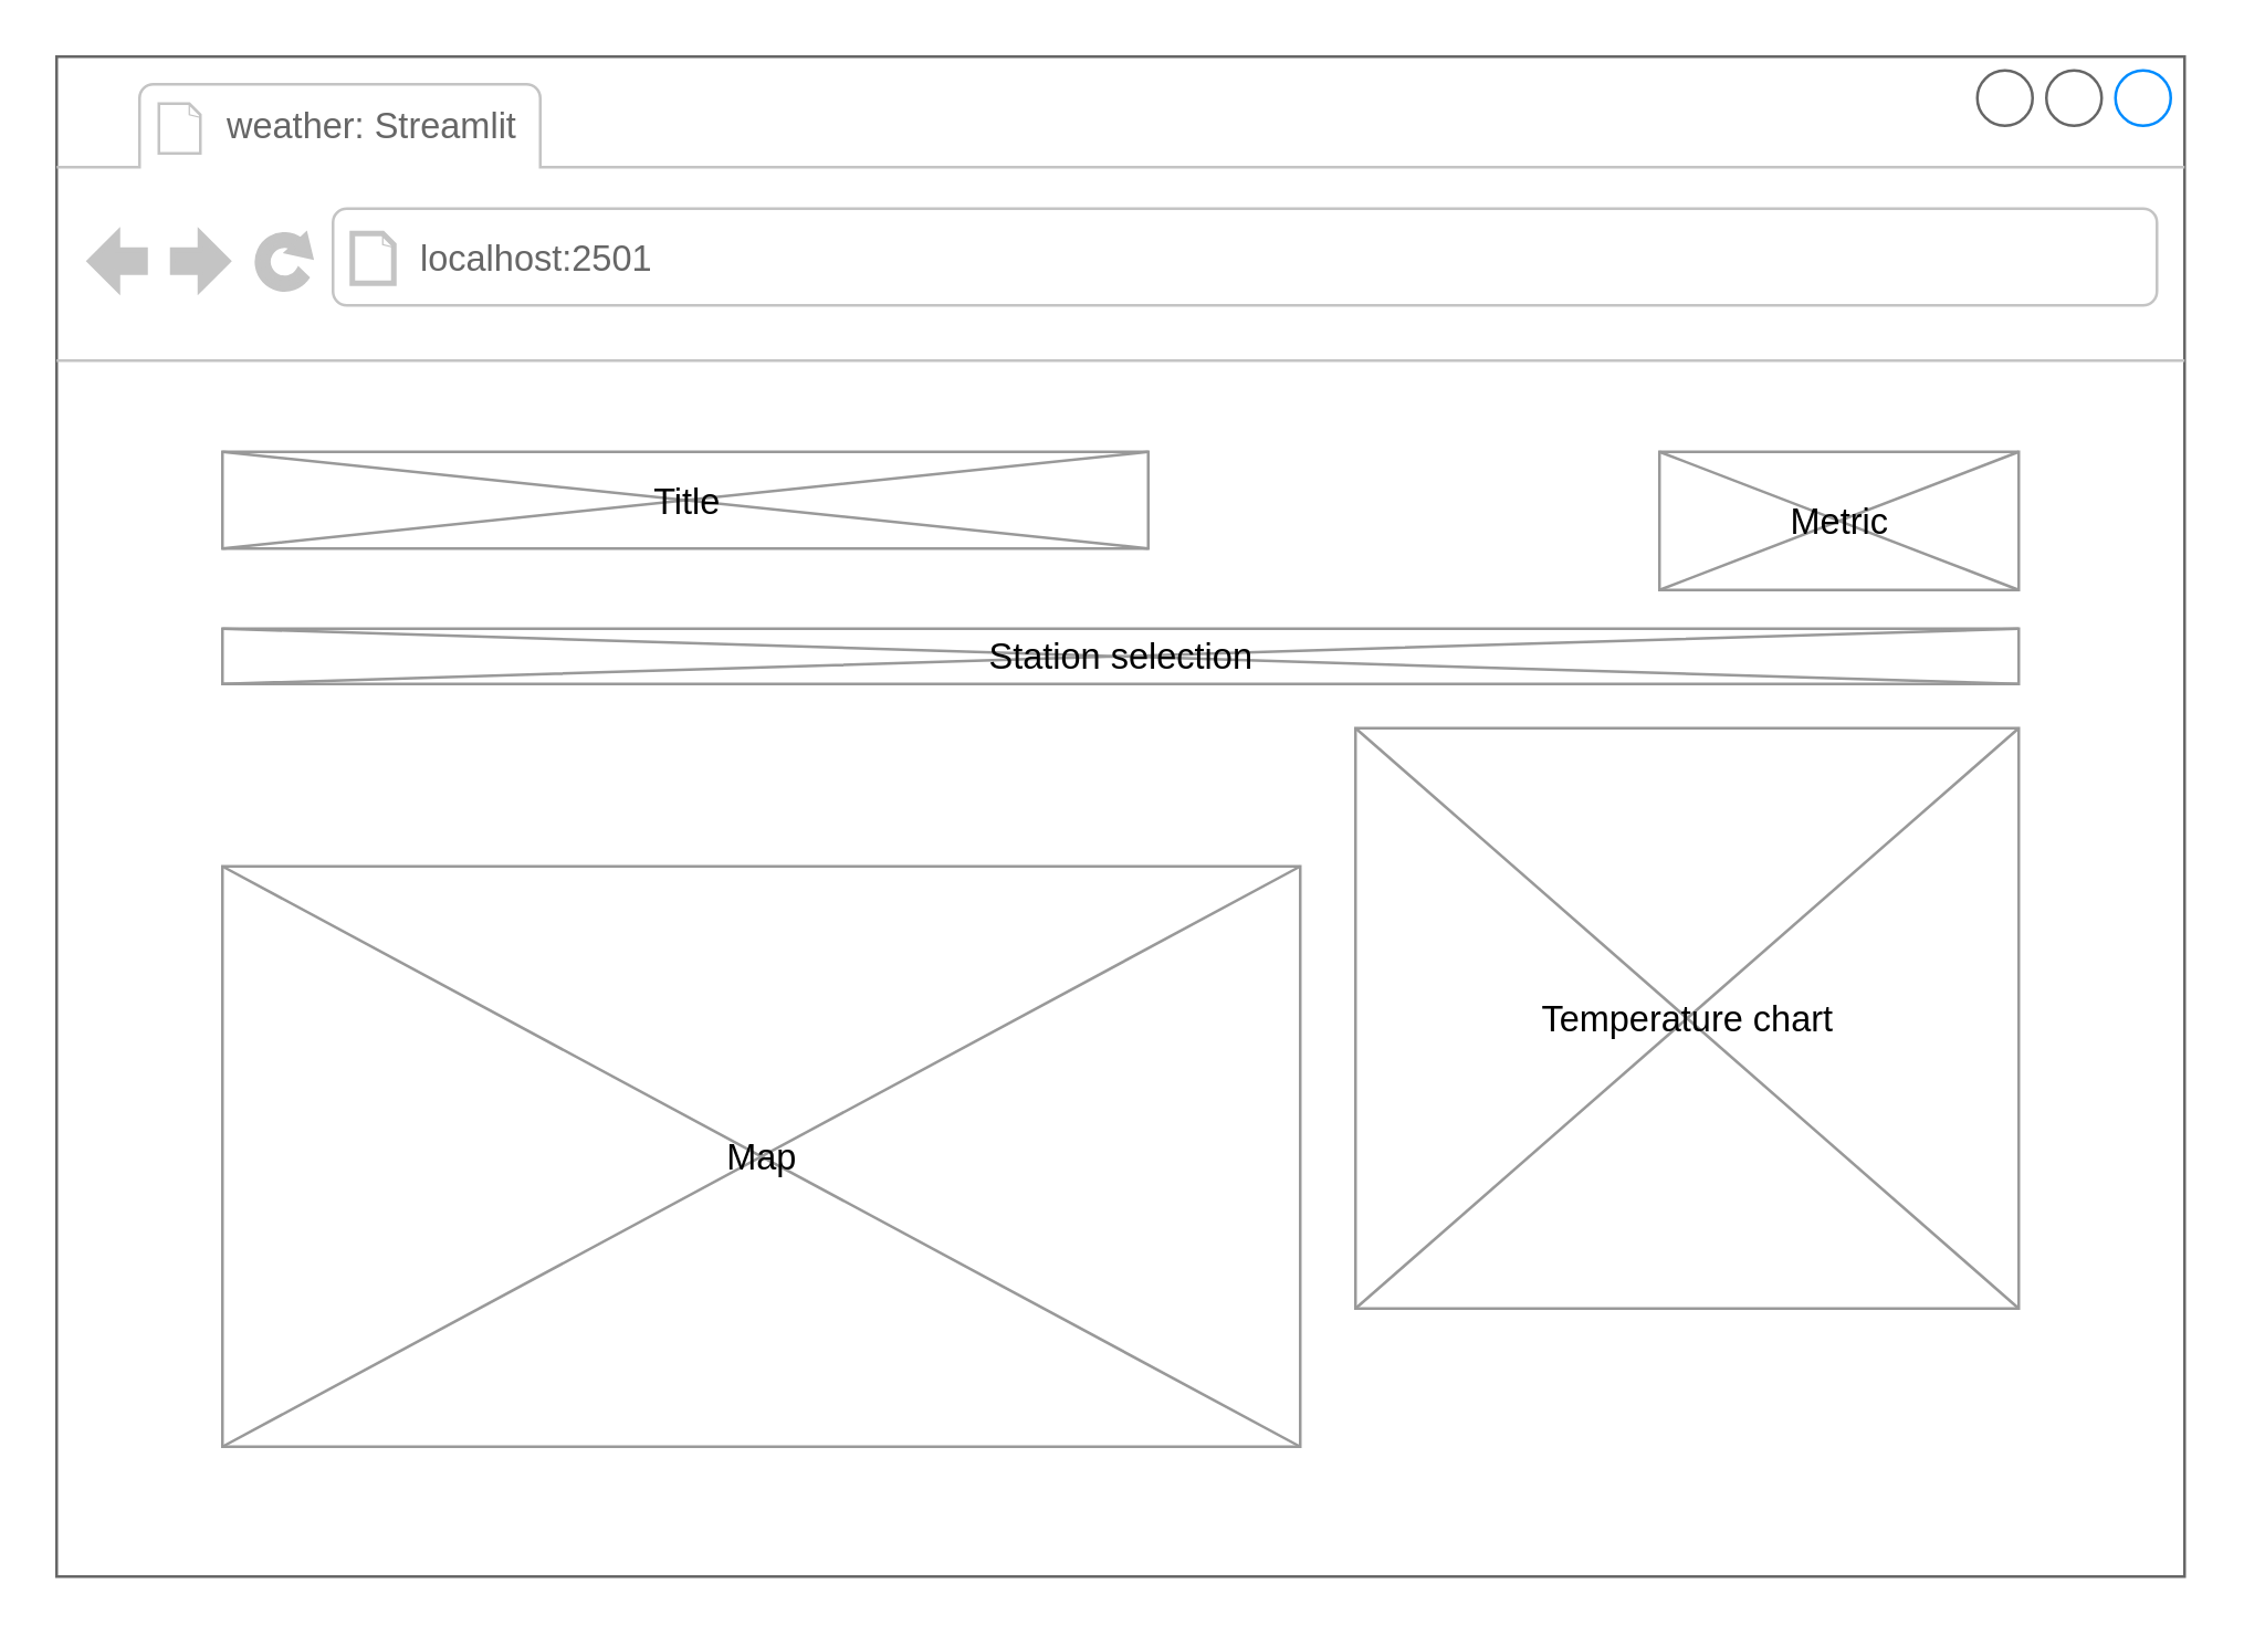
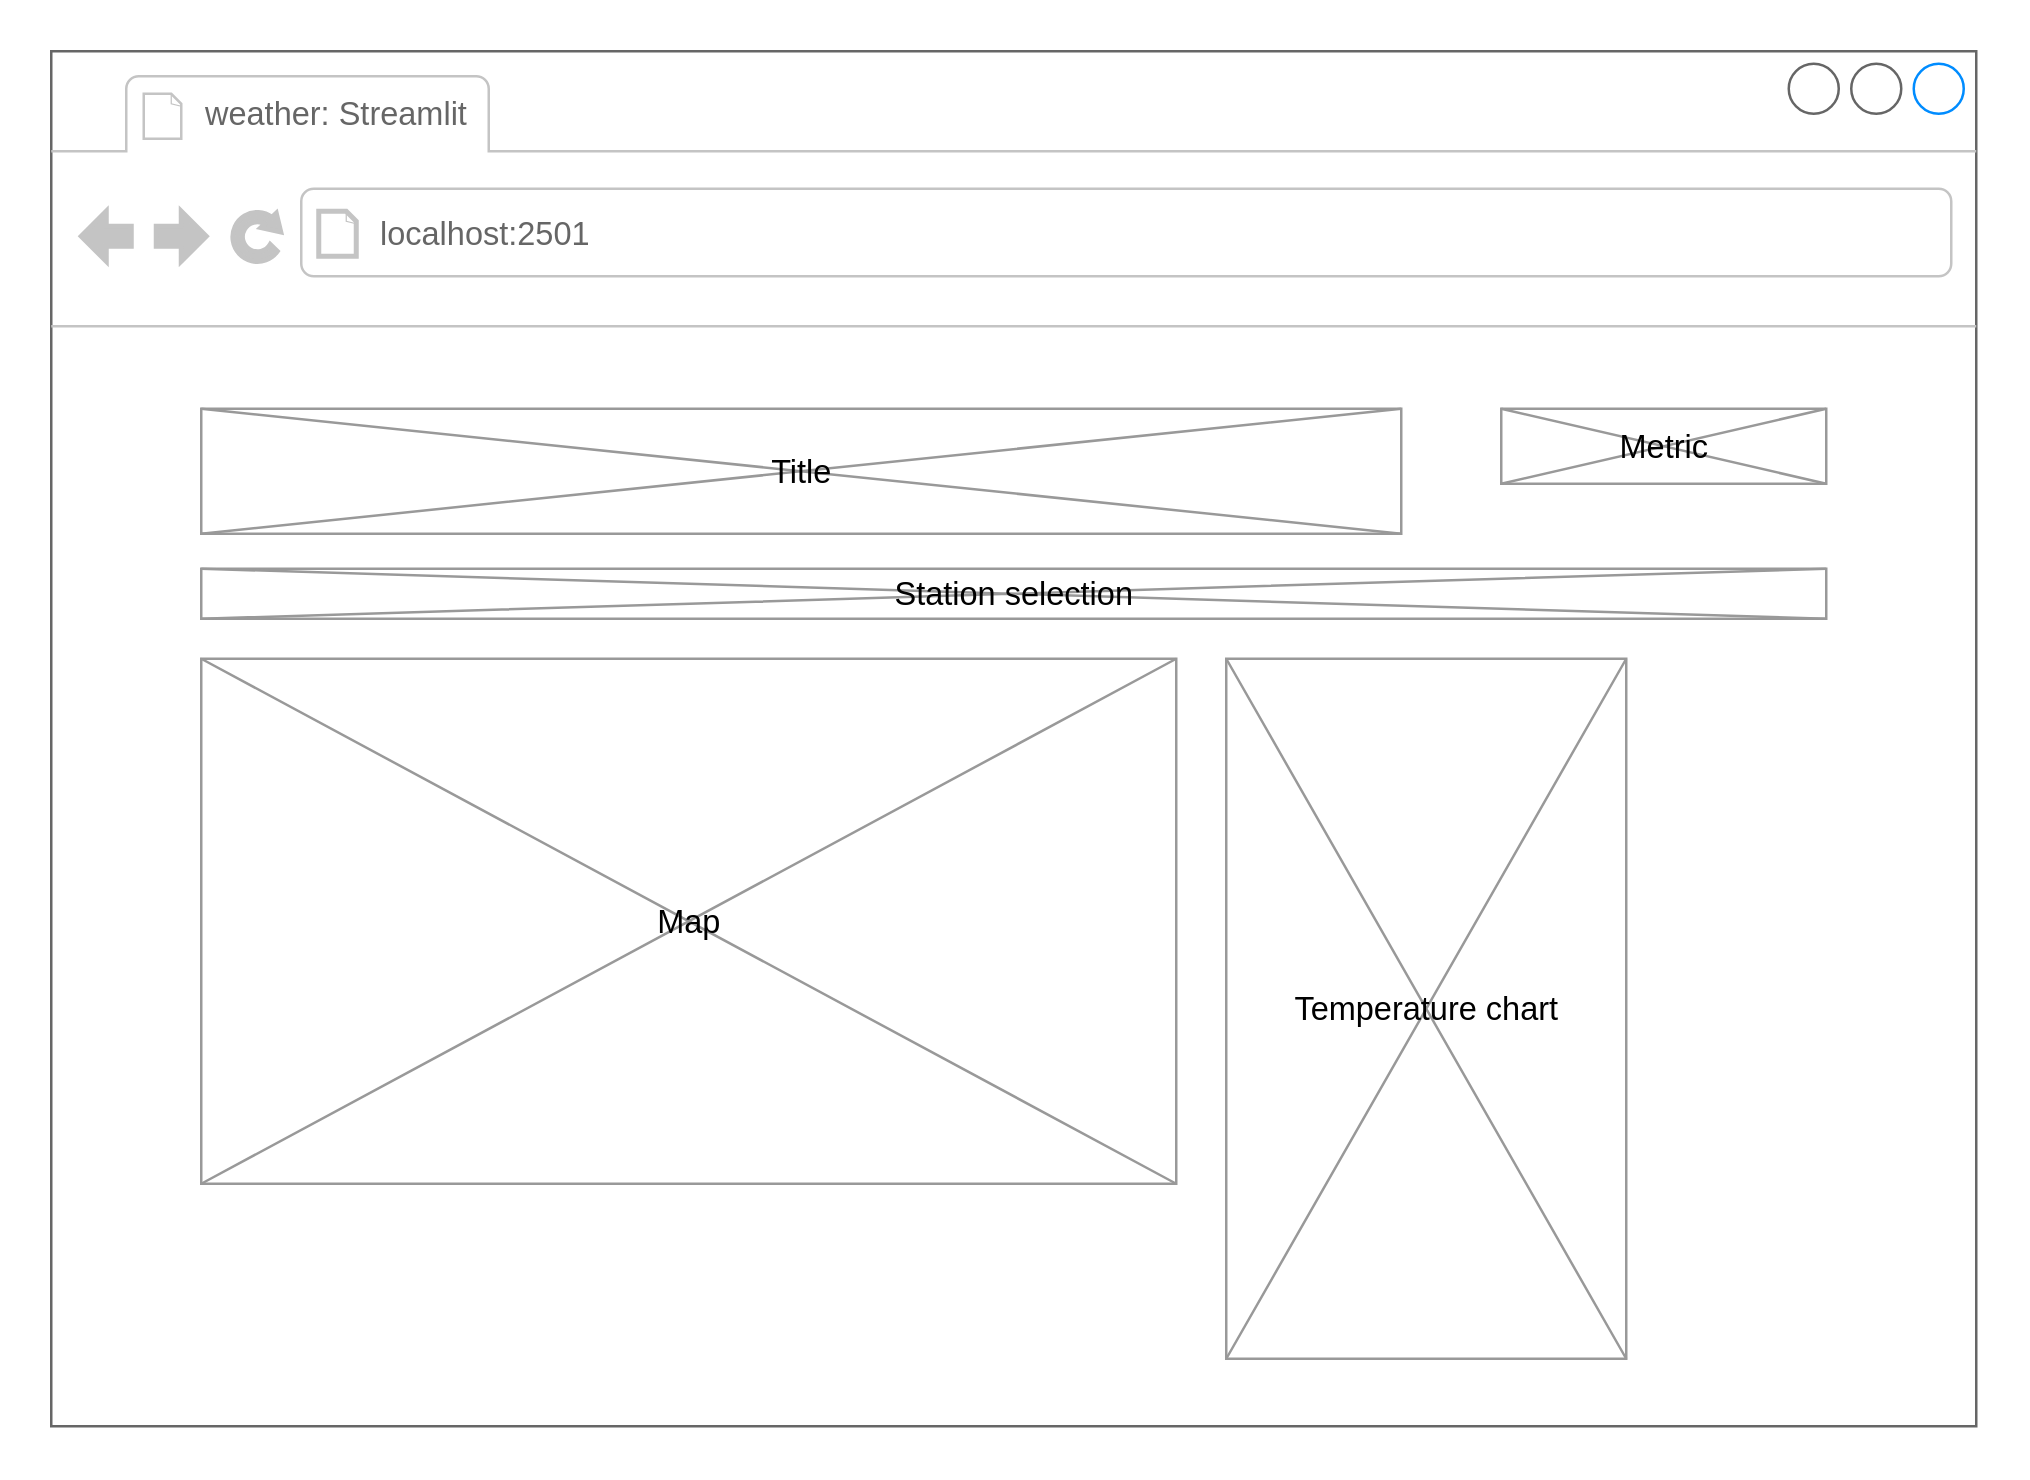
- <mxCell id="5" value="Title" style="verticalLabelPosition=middle;shadow=0;dashed=0;align=center;html=1;verticalAlign=middle;strokeWidth=1;shape=mxgraph.mockup.graphics.simpleIcon;strokeColor=#999999;fontSize=13;labelPosition=center;" vertex="1" parent="2"><mxGeometry x="60" y="143" width="335" height="35" as="geometry" /></mxCell>
+ <mxCell id="5" value="Title" style="verticalLabelPosition=middle;shadow=0;dashed=0;align=center;html=1;verticalAlign=middle;strokeWidth=1;shape=mxgraph.mockup.graphics.simpleIcon;strokeColor=#999999;fontSize=13;labelPosition=center;" vertex="1" parent="2"><mxGeometry x="60" y="143" width="480" height="50" as="geometry" /></mxCell>
- <mxCell id="6" value="Metric" style="verticalLabelPosition=middle;shadow=0;dashed=0;align=center;html=1;verticalAlign=middle;strokeWidth=1;shape=mxgraph.mockup.graphics.simpleIcon;strokeColor=#999999;fontSize=13;labelPosition=center;" vertex="1" parent="2"><mxGeometry x="580" y="143" width="130" height="50" as="geometry" /></mxCell>
+ <mxCell id="6" value="Metric" style="verticalLabelPosition=middle;shadow=0;dashed=0;align=center;html=1;verticalAlign=middle;strokeWidth=1;shape=mxgraph.mockup.graphics.simpleIcon;strokeColor=#999999;fontSize=13;labelPosition=center;" vertex="1" parent="2"><mxGeometry x="580" y="143" width="130" height="30" as="geometry" /></mxCell>
- <mxCell id="9" value="Temperature chart" style="verticalLabelPosition=middle;shadow=0;dashed=0;align=center;html=1;verticalAlign=middle;strokeWidth=1;shape=mxgraph.mockup.graphics.simpleIcon;strokeColor=#999999;fontSize=13;labelPosition=center;" vertex="1" parent="2"><mxGeometry x="470" y="243" width="240" height="210" as="geometry" /></mxCell>
+ <mxCell id="9" value="Temperature chart" style="verticalLabelPosition=middle;shadow=0;dashed=0;align=center;html=1;verticalAlign=middle;strokeWidth=1;shape=mxgraph.mockup.graphics.simpleIcon;strokeColor=#999999;fontSize=13;labelPosition=center;" vertex="1" parent="2"><mxGeometry x="470" y="243" width="160" height="280" as="geometry" /></mxCell>
- <mxCell id="8" value="Map" style="verticalLabelPosition=middle;shadow=0;dashed=0;align=center;html=1;verticalAlign=middle;strokeWidth=1;shape=mxgraph.mockup.graphics.simpleIcon;strokeColor=#999999;fontSize=13;labelPosition=center;" vertex="1" parent="2"><mxGeometry x="60" y="293" width="390" height="210" as="geometry" /></mxCell>
+ <mxCell id="8" value="Map" style="verticalLabelPosition=middle;shadow=0;dashed=0;align=center;html=1;verticalAlign=middle;strokeWidth=1;shape=mxgraph.mockup.graphics.simpleIcon;strokeColor=#999999;fontSize=13;labelPosition=center;" vertex="1" parent="2"><mxGeometry x="60" y="243" width="390" height="210" as="geometry" /></mxCell>
